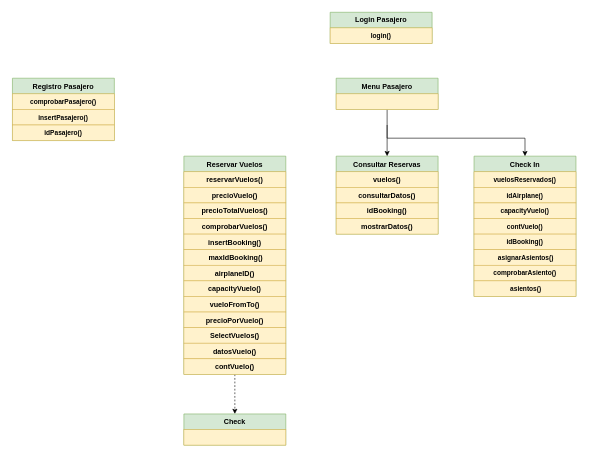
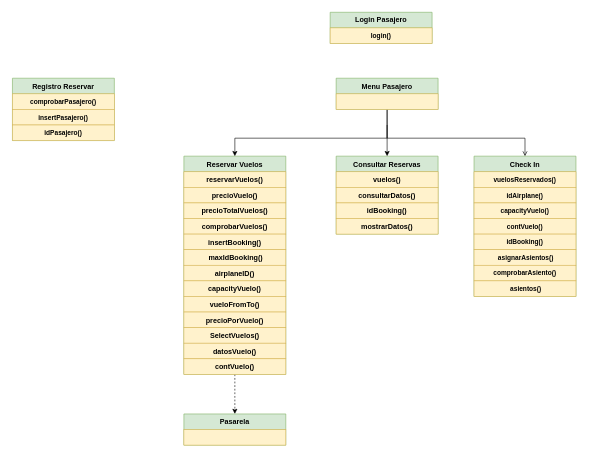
- <mxCell id="2" value="Registro Pasajero" style="swimlane;fontStyle=1;childLayout=stackLayout;horizontal=1;startSize=26;horizontalStack=0;resizeParent=1;resizeParentMax=0;resizeLast=0;collapsible=1;marginBottom=0;strokeColor=#82b366;fillColor=#d5e8d4;" parent="1" vertex="1"><mxGeometry x="20" y="130" width="170" height="104" as="geometry" /></mxCell>
+ <mxCell id="2" value="Registro Reservar" style="swimlane;fontStyle=1;childLayout=stackLayout;horizontal=1;startSize=26;horizontalStack=0;resizeParent=1;resizeParentMax=0;resizeLast=0;collapsible=1;marginBottom=0;strokeColor=#82b366;fillColor=#d5e8d4;" parent="1" vertex="1"><mxGeometry x="20" y="130" width="170" height="104" as="geometry" /></mxCell>
+ <mxCell id="35" style="edgeStyle=orthogonalEdgeStyle;rounded=0;orthogonalLoop=1;jettySize=auto;html=1;" parent="1" source="37" target="7" edge="1"><mxGeometry relative="1" as="geometry"><Array as="points"><mxPoint x="645" y="230" /><mxPoint x="391" y="230" /></Array></mxGeometry></mxCell>
- <mxCell id="36" style="edgeStyle=orthogonalEdgeStyle;rounded=0;orthogonalLoop=1;jettySize=auto;html=1;entryX=0.5;entryY=0;entryDx=0;entryDy=0;" parent="1" source="37" target="26" edge="1"><mxGeometry relative="1" as="geometry"><Array as="points"><mxPoint x="645" y="230" /><mxPoint x="875" y="230" /></Array></mxGeometry></mxCell>
+ <mxCell id="36" style="edgeStyle=orthogonalEdgeStyle;rounded=0;orthogonalLoop=1;jettySize=auto;html=1;entryX=0.5;entryY=0;entryDx=0;entryDy=0;endArrow=open;" parent="1" source="37" target="26" edge="1"><mxGeometry relative="1" as="geometry"><Array as="points"><mxPoint x="645" y="230" /><mxPoint x="875" y="230" /></Array></mxGeometry></mxCell>
- <mxCell id="42" value="Check" style="swimlane;fontStyle=1;childLayout=stackLayout;horizontal=1;startSize=26;horizontalStack=0;resizeParent=1;resizeParentMax=0;resizeLast=0;collapsible=1;marginBottom=0;strokeColor=#82b366;fillColor=#d5e8d4;" parent="1" vertex="1"><mxGeometry x="306" y="690" width="170" height="52" as="geometry" /></mxCell>
+ <mxCell id="42" value="Pasarela" style="swimlane;fontStyle=1;childLayout=stackLayout;horizontal=1;startSize=26;horizontalStack=0;resizeParent=1;resizeParentMax=0;resizeLast=0;collapsible=1;marginBottom=0;strokeColor=#82b366;fillColor=#d5e8d4;" parent="1" vertex="1"><mxGeometry x="306" y="690" width="170" height="52" as="geometry" /></mxCell>
